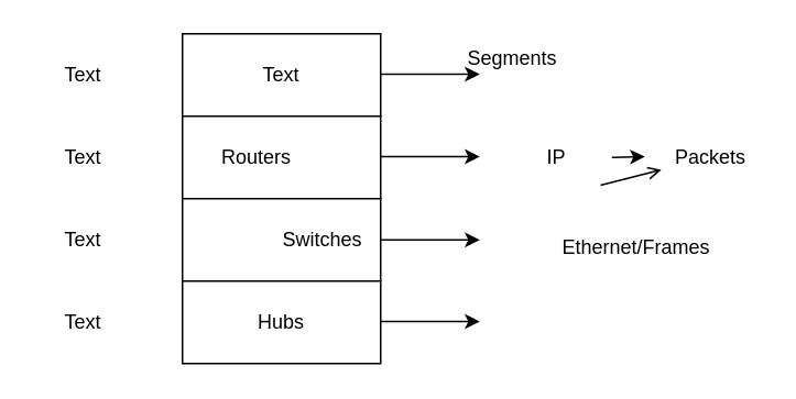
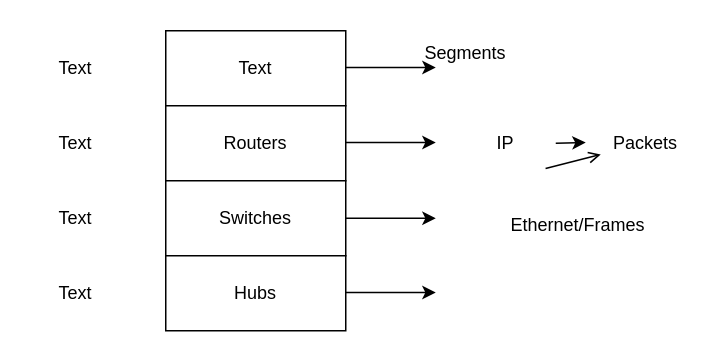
- <mxCell id="12" value="Routers" style="text;html=1;strokeColor=none;fillColor=none;align=center;verticalAlign=middle;whiteSpace=wrap;rounded=0;" vertex="1" parent="1"><mxGeometry x="125" y="80" width="60" height="30" as="geometry" /></mxCell>
+ <mxCell id="12" value="Routers" style="text;html=1;strokeColor=none;fillColor=none;align=center;verticalAlign=middle;whiteSpace=wrap;rounded=0;" vertex="1" parent="1"><mxGeometry x="140" y="80" width="60" height="30" as="geometry" /></mxCell>
- <mxCell id="11" value="Switches" style="text;html=1;strokeColor=none;fillColor=none;align=center;verticalAlign=middle;whiteSpace=wrap;rounded=0;" vertex="1" parent="1"><mxGeometry x="165" y="130" width="60" height="30" as="geometry" /></mxCell>
+ <mxCell id="11" value="Switches" style="text;html=1;strokeColor=none;fillColor=none;align=center;verticalAlign=middle;whiteSpace=wrap;rounded=0;" vertex="1" parent="1"><mxGeometry x="140" y="130" width="60" height="30" as="geometry" /></mxCell>
